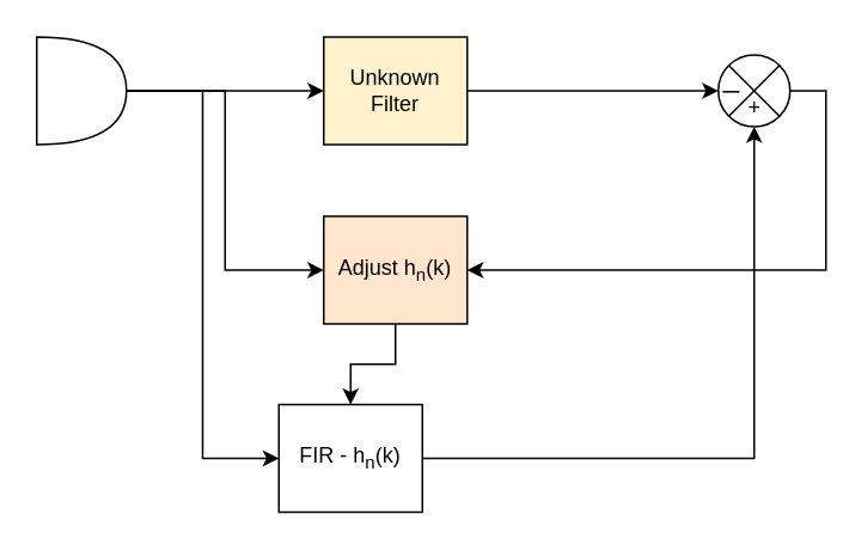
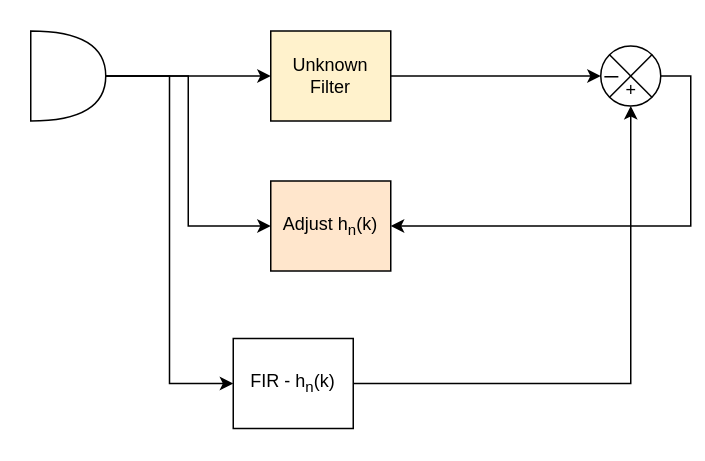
- <mxCell id="6" style="edgeStyle=orthogonalEdgeStyle;rounded=0;orthogonalLoop=1;jettySize=auto;html=1;exitX=0.5;exitY=1;exitDx=0;exitDy=0;entryX=0.5;entryY=0;entryDx=0;entryDy=0;" edge="1" parent="1" source="7" target="5"><mxGeometry relative="1" as="geometry" /></mxCell>
